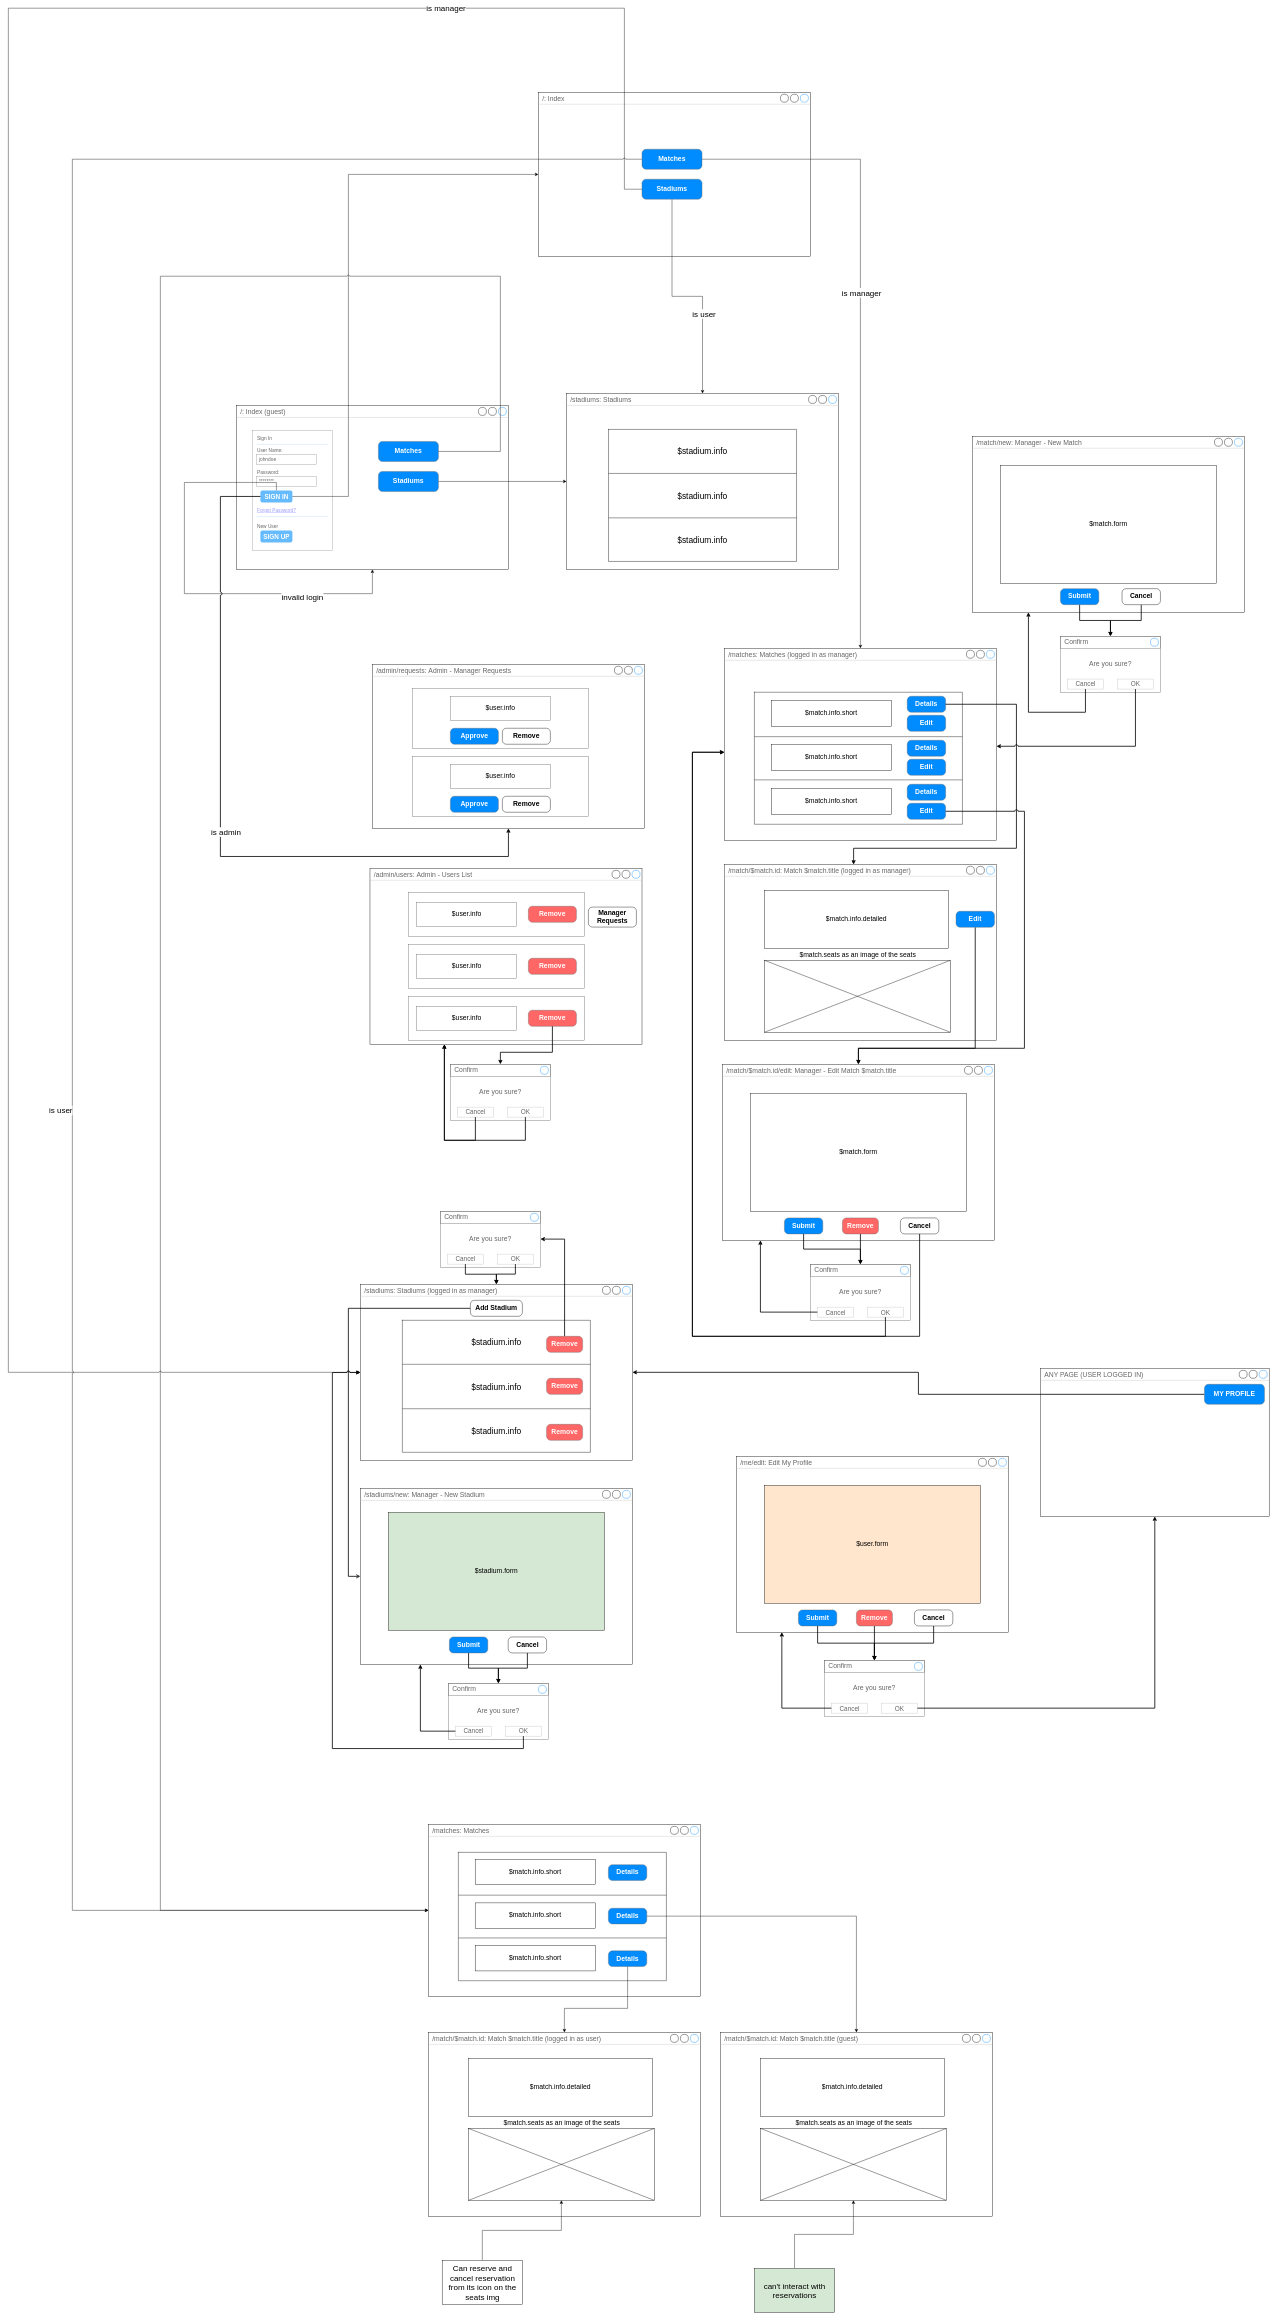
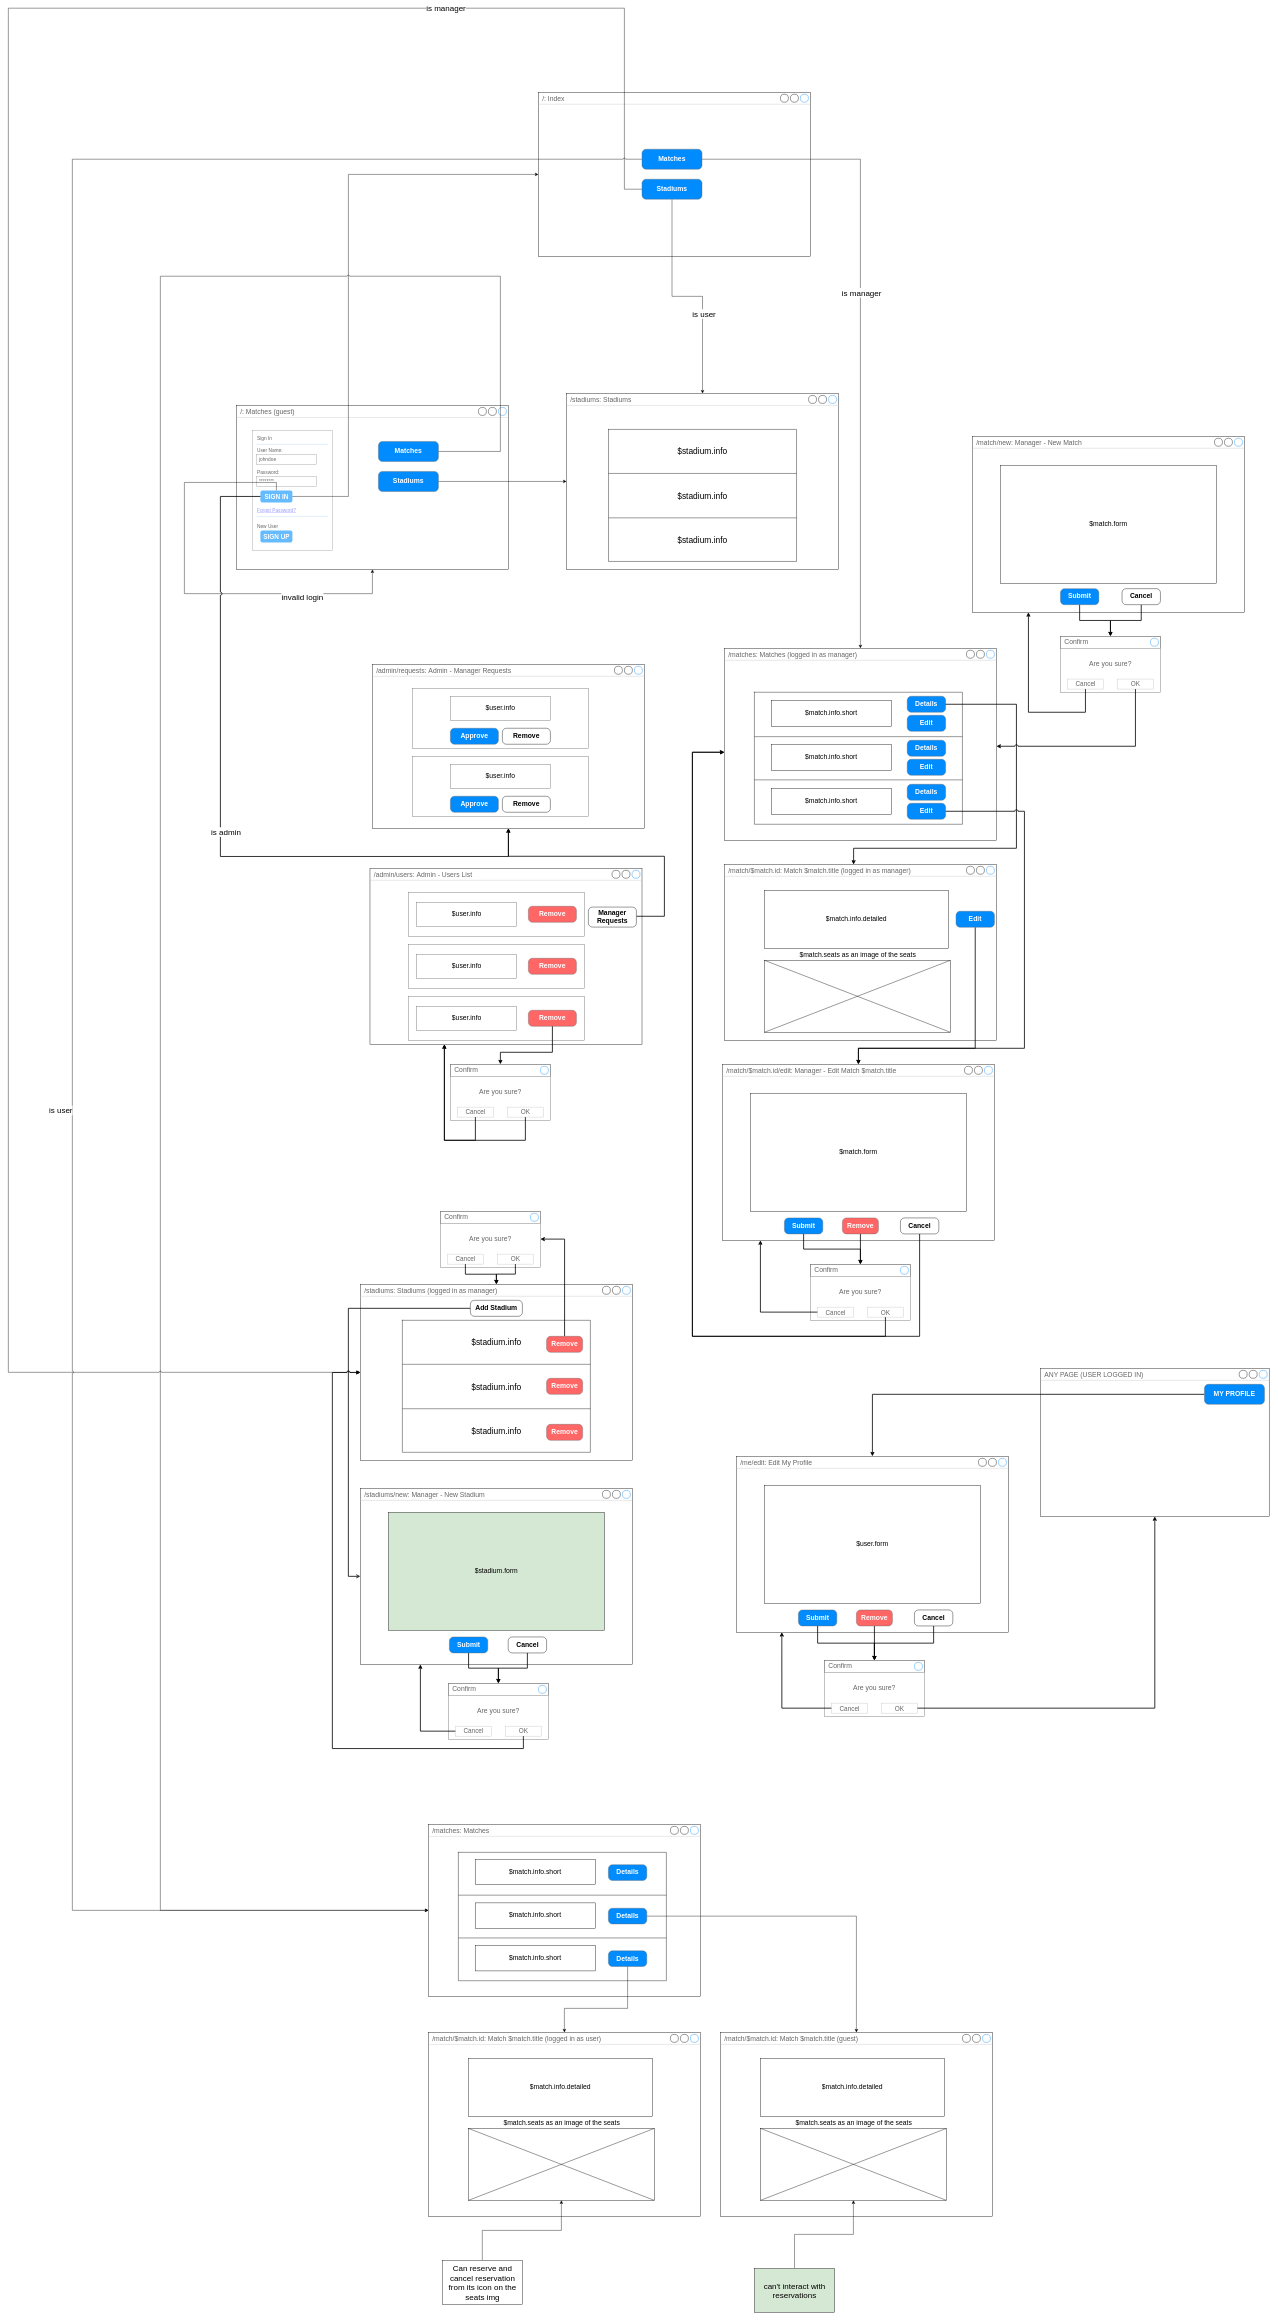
- <mxCell id="202" value="/: Index (guest)" style="strokeWidth=1;shadow=0;dashed=0;align=center;html=1;shape=mxgraph.mockup.containers.window;align=left;verticalAlign=top;spacingLeft=8;strokeColor2=#008cff;strokeColor3=#c4c4c4;fontColor=#666666;mainText=;fontSize=17;labelBackgroundColor=none;" parent="1" vertex="1"><mxGeometry x="590.08" y="1013" width="680" height="410" as="geometry" /></mxCell>
+ <mxCell id="202" value="/: Matches (guest)" style="strokeWidth=1;shadow=0;dashed=0;align=center;html=1;shape=mxgraph.mockup.containers.window;align=left;verticalAlign=top;spacingLeft=8;strokeColor2=#008cff;strokeColor3=#c4c4c4;fontColor=#666666;mainText=;fontSize=17;labelBackgroundColor=none;" parent="1" vertex="1"><mxGeometry x="590.08" y="1013" width="680" height="410" as="geometry" /></mxCell>
+ <mxCell id="29" style="edgeStyle=orthogonalEdgeStyle;rounded=0;orthogonalLoop=1;jettySize=auto;html=1;strokeWidth=2;fontSize=17;" parent="1" source="30" target="3" edge="1"><mxGeometry relative="1" as="geometry"><Array as="points"><mxPoint x="1660" y="2290" /><mxPoint x="1660" y="2140" /><mxPoint x="1270" y="2140" /></Array></mxGeometry></mxCell>
- <mxCell id="160" style="edgeStyle=orthogonalEdgeStyle;rounded=0;jumpStyle=arc;orthogonalLoop=1;jettySize=auto;html=1;strokeWidth=2;fontSize=12;" parent="1" source="161" target="100" edge="1"><mxGeometry relative="1" as="geometry" /></mxCell>
+ <mxCell id="160" style="edgeStyle=orthogonalEdgeStyle;rounded=0;jumpStyle=arc;orthogonalLoop=1;jettySize=auto;html=1;strokeWidth=2;fontSize=12;" parent="1" source="161" target="140" edge="1"><mxGeometry relative="1" as="geometry" /></mxCell>
- <mxCell id="141" value="$user.form" style="rounded=0;whiteSpace=wrap;html=1;shadow=0;dashed=0;strokeWidth=1;fontSize=17;fillColor=#ffe6cc;" parent="1" vertex="1"><mxGeometry x="1910" y="3712.5" width="540" height="295" as="geometry" /></mxCell>
+ <mxCell id="141" value="$user.form" style="rounded=0;whiteSpace=wrap;html=1;shadow=0;dashed=0;strokeWidth=1;fontSize=17;" parent="1" vertex="1"><mxGeometry x="1910" y="3712.5" width="540" height="295" as="geometry" /></mxCell>
